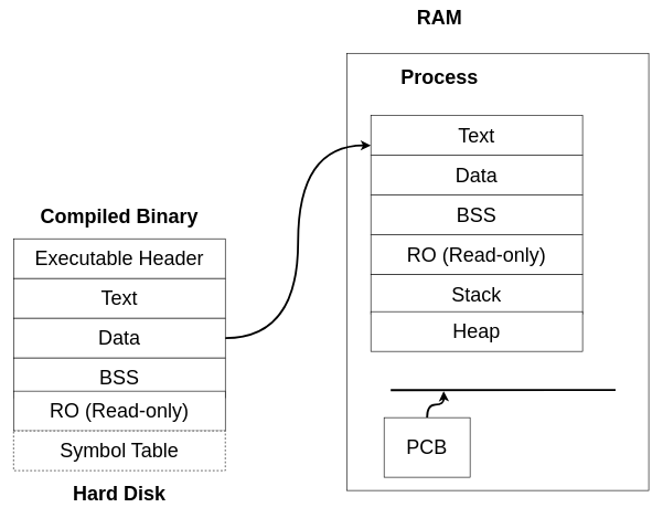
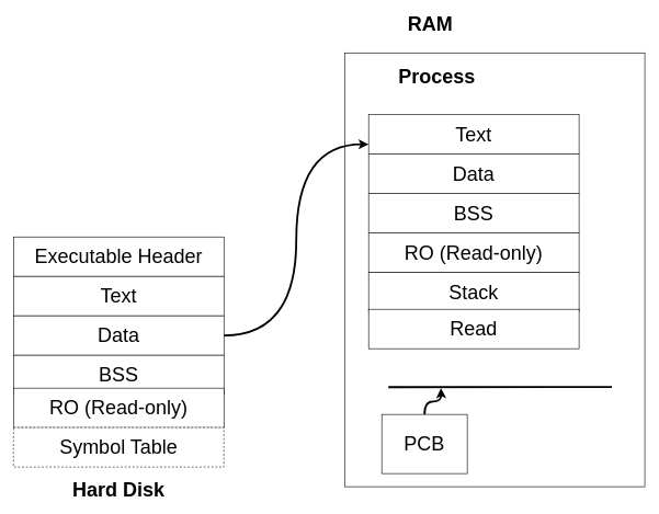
- <mxCell id="14" value="RAM" style="text;strokeColor=none;align=center;fillColor=none;html=1;verticalAlign=middle;whiteSpace=wrap;rounded=0;fontSize=30;fontStyle=1" vertex="1" parent="1"><mxGeometry x="534" y="10" width="260" height="30" as="geometry" /></mxCell>
+ <mxCell id="14" value="RAM" style="text;strokeColor=none;align=center;fillColor=none;html=1;verticalAlign=middle;whiteSpace=wrap;rounded=0;fontSize=30;fontStyle=1" vertex="1" parent="1"><mxGeometry x="524" y="20" width="260" height="30" as="geometry" /></mxCell>
- <mxCell id="8" value="Compiled Binary" style="text;strokeColor=none;align=center;fillColor=none;html=1;verticalAlign=middle;whiteSpace=wrap;rounded=0;fontSize=30;fontStyle=1" vertex="1" parent="1"><mxGeometry x="50" y="310" width="260" height="30" as="geometry" /></mxCell>
- <mxCell id="22" value="Heap" style="whiteSpace=wrap;html=1;fontSize=30;" vertex="1" parent="1"><mxGeometry x="560" y="470" width="320" height="60" as="geometry" /></mxCell>
+ <mxCell id="22" value="Read" style="whiteSpace=wrap;html=1;fontSize=30;" vertex="1" parent="1"><mxGeometry x="560" y="470" width="320" height="60" as="geometry" /></mxCell>
